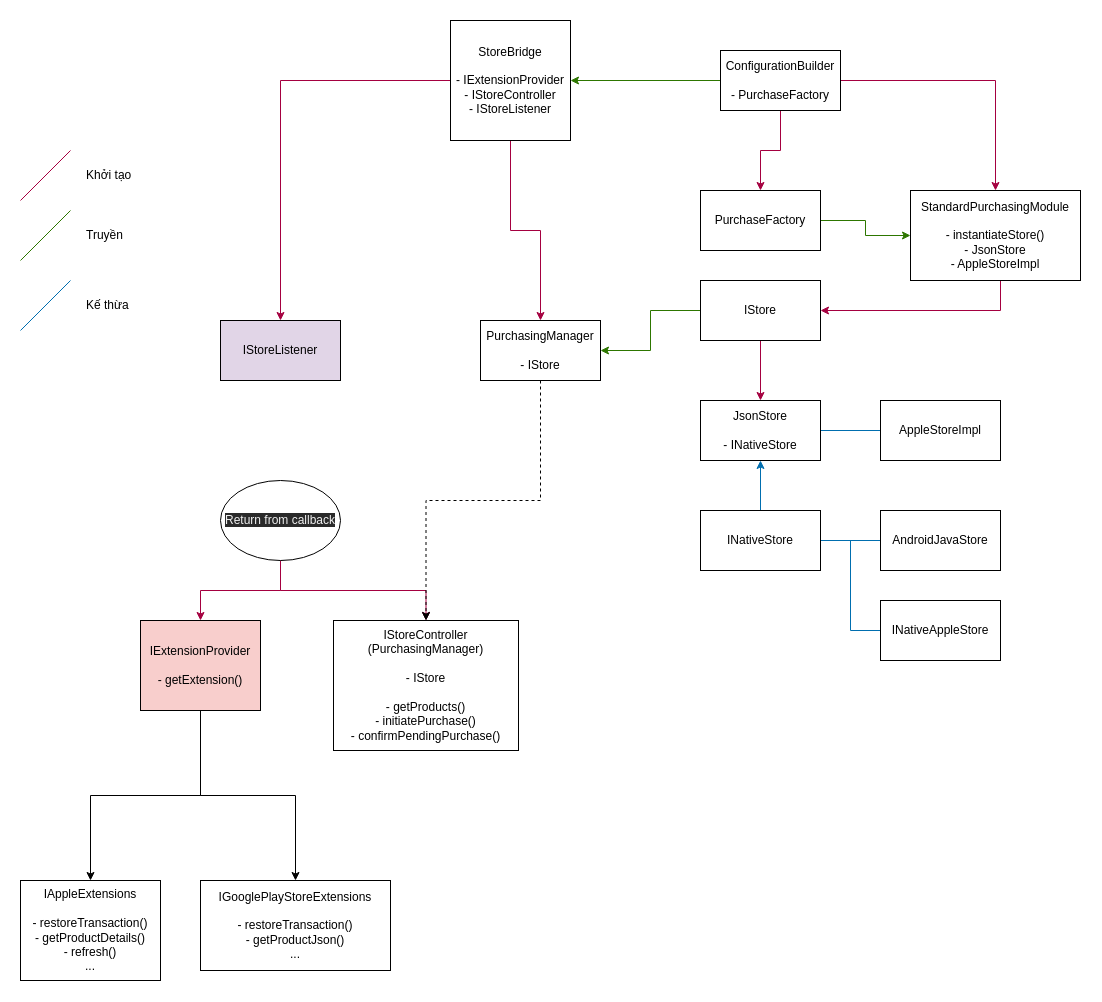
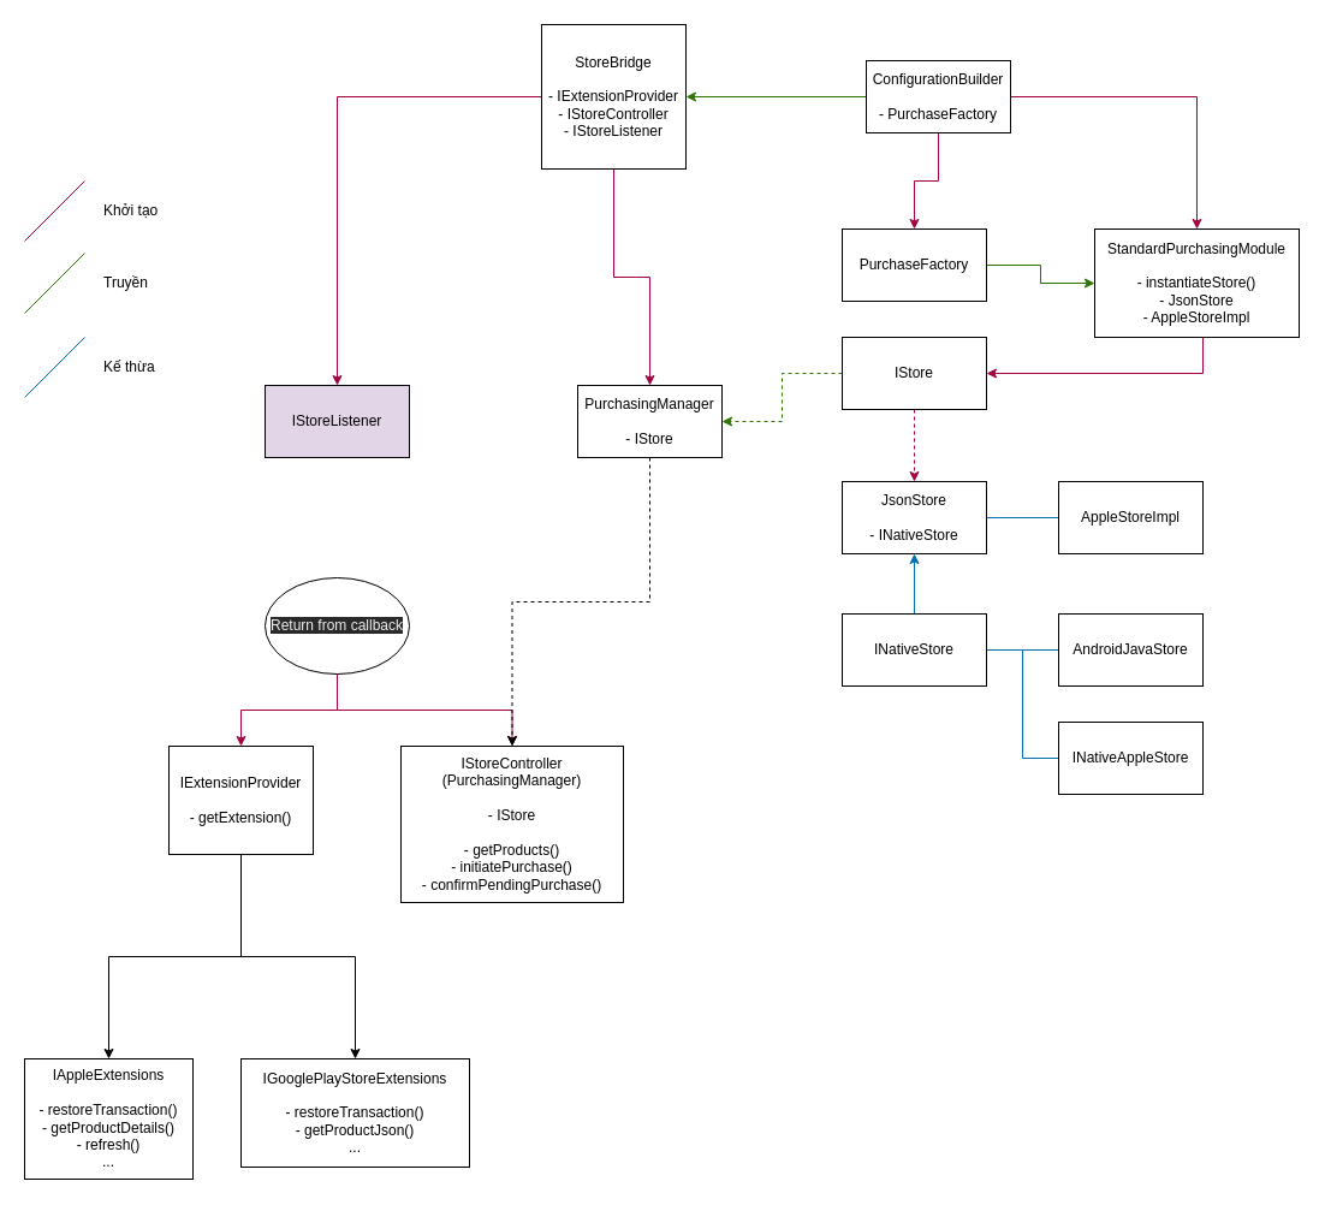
- <mxCell id="29" style="edgeStyle=orthogonalEdgeStyle;rounded=0;orthogonalLoop=1;jettySize=auto;html=1;entryX=1;entryY=0.5;entryDx=0;entryDy=0;fillColor=#60a917;strokeColor=#2D7600;" edge="1" parent="1" source="31" target="26"><mxGeometry relative="1" as="geometry" /></mxCell>
+ <mxCell id="29" style="edgeStyle=orthogonalEdgeStyle;rounded=0;orthogonalLoop=1;jettySize=auto;html=1;entryX=1;entryY=0.5;entryDx=0;entryDy=0;fillColor=#60a917;strokeColor=#2D7600;dashed=1;" edge="1" parent="1" source="31" target="26"><mxGeometry relative="1" as="geometry" /></mxCell>
- <mxCell id="30" style="edgeStyle=orthogonalEdgeStyle;rounded=0;orthogonalLoop=1;jettySize=auto;html=1;dashed=0;fillColor=#d80073;strokeColor=#A50040;" edge="1" parent="1" source="31" target="35"><mxGeometry relative="1" as="geometry" /></mxCell>
+ <mxCell id="30" style="edgeStyle=orthogonalEdgeStyle;rounded=0;orthogonalLoop=1;jettySize=auto;html=1;dashed=1;fillColor=#d80073;strokeColor=#A50040;" edge="1" parent="1" source="31" target="35"><mxGeometry relative="1" as="geometry" /></mxCell>
- <mxCell id="6" value="IExtensionProvider&lt;br&gt;&lt;br&gt;- getExtension()" style="rounded=0;whiteSpace=wrap;html=1;fillColor=#f8cecc;" parent="1" vertex="1"><mxGeometry x="140" y="620" width="120" height="90" as="geometry" /></mxCell>
+ <mxCell id="6" value="IExtensionProvider&lt;br&gt;&lt;br&gt;- getExtension()" style="rounded=0;whiteSpace=wrap;html=1;" parent="1" vertex="1"><mxGeometry x="140" y="620" width="120" height="90" as="geometry" /></mxCell>
